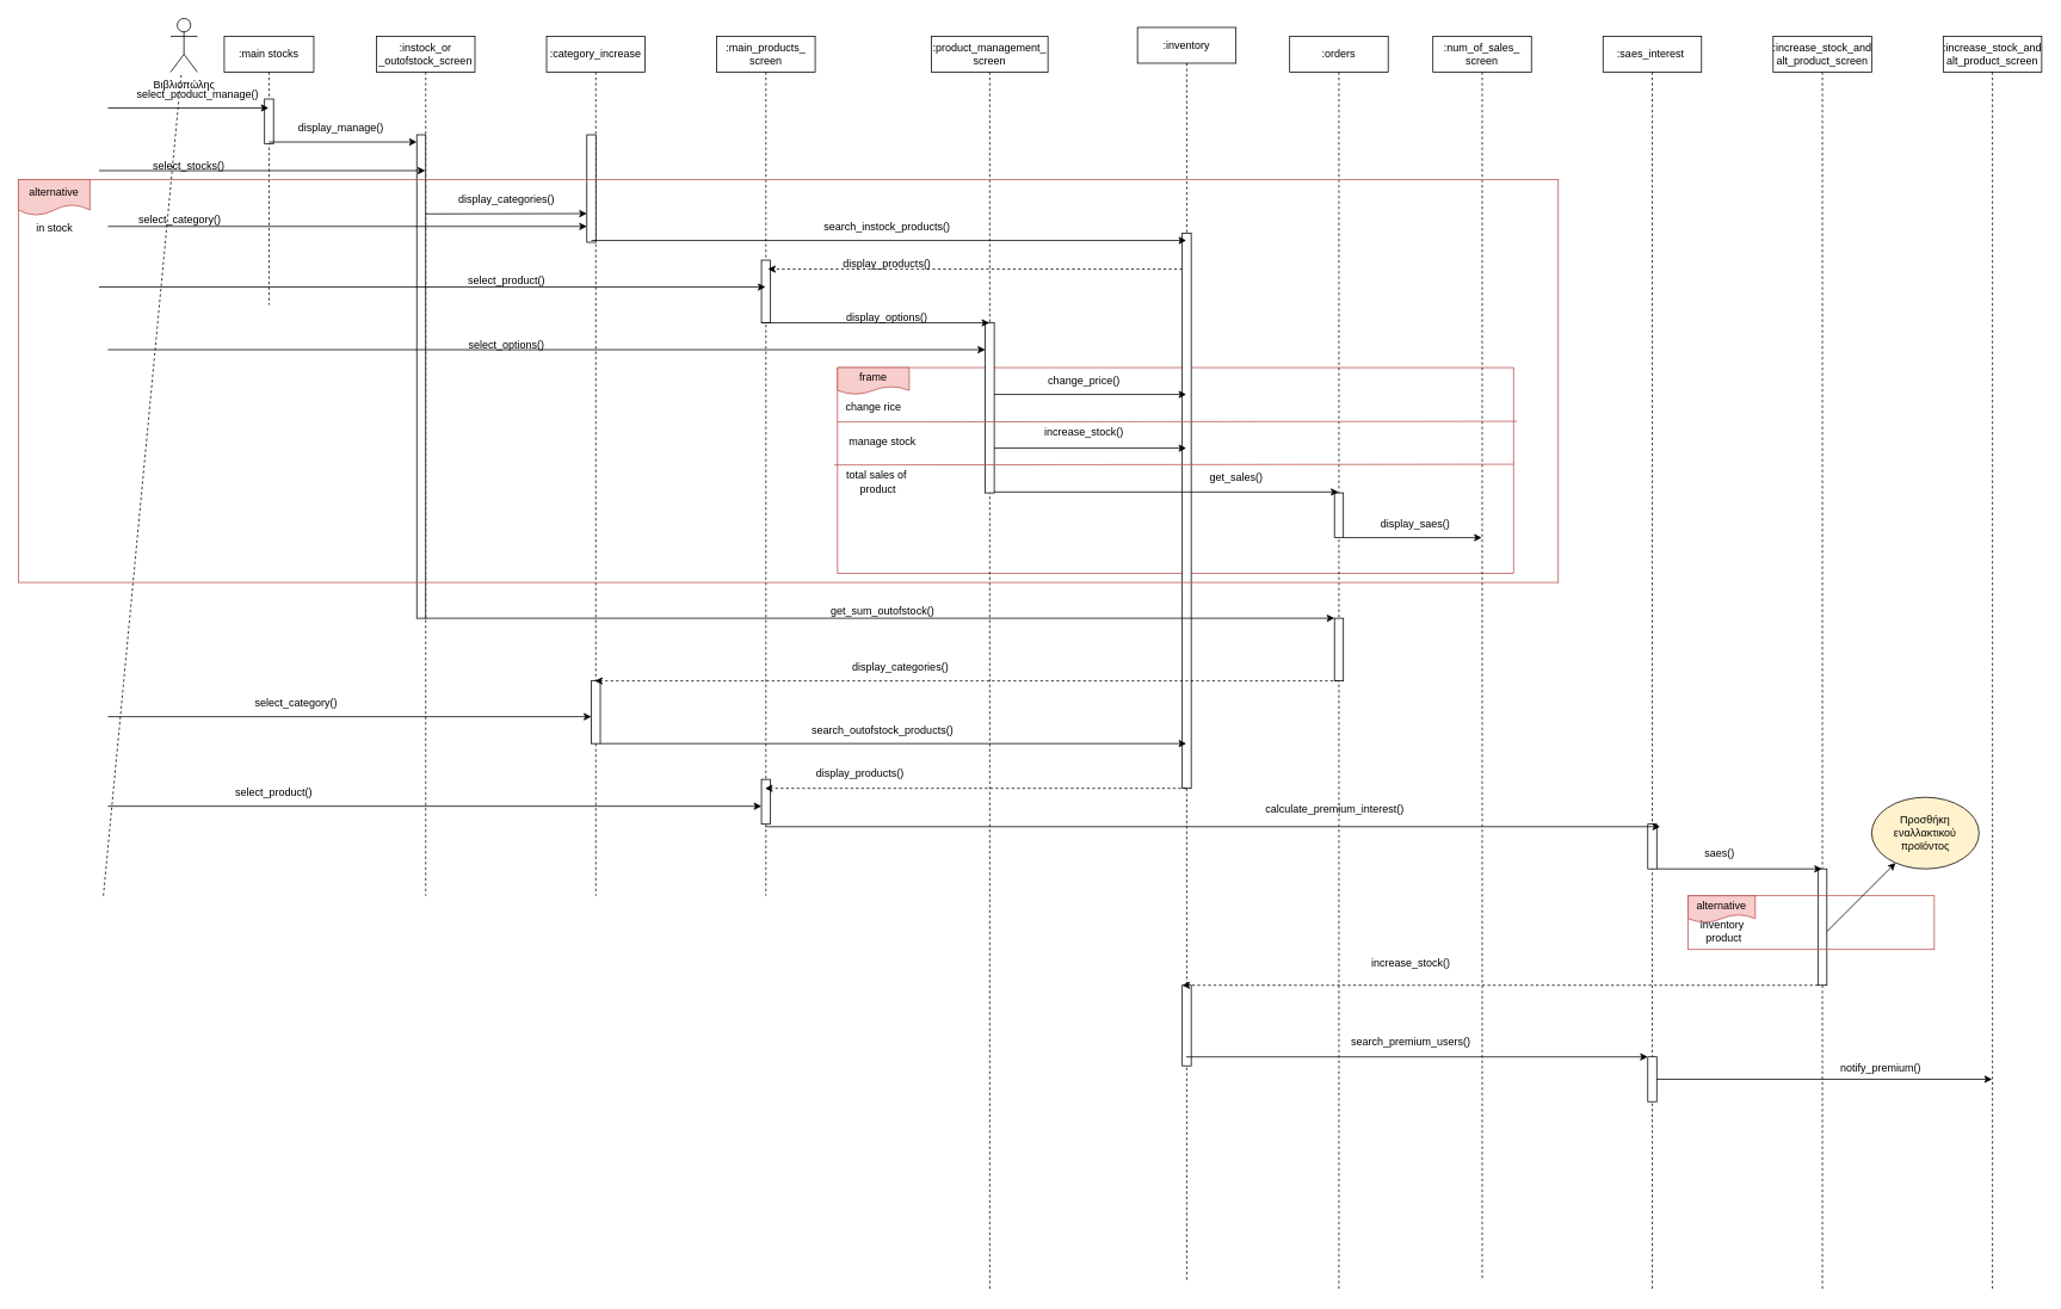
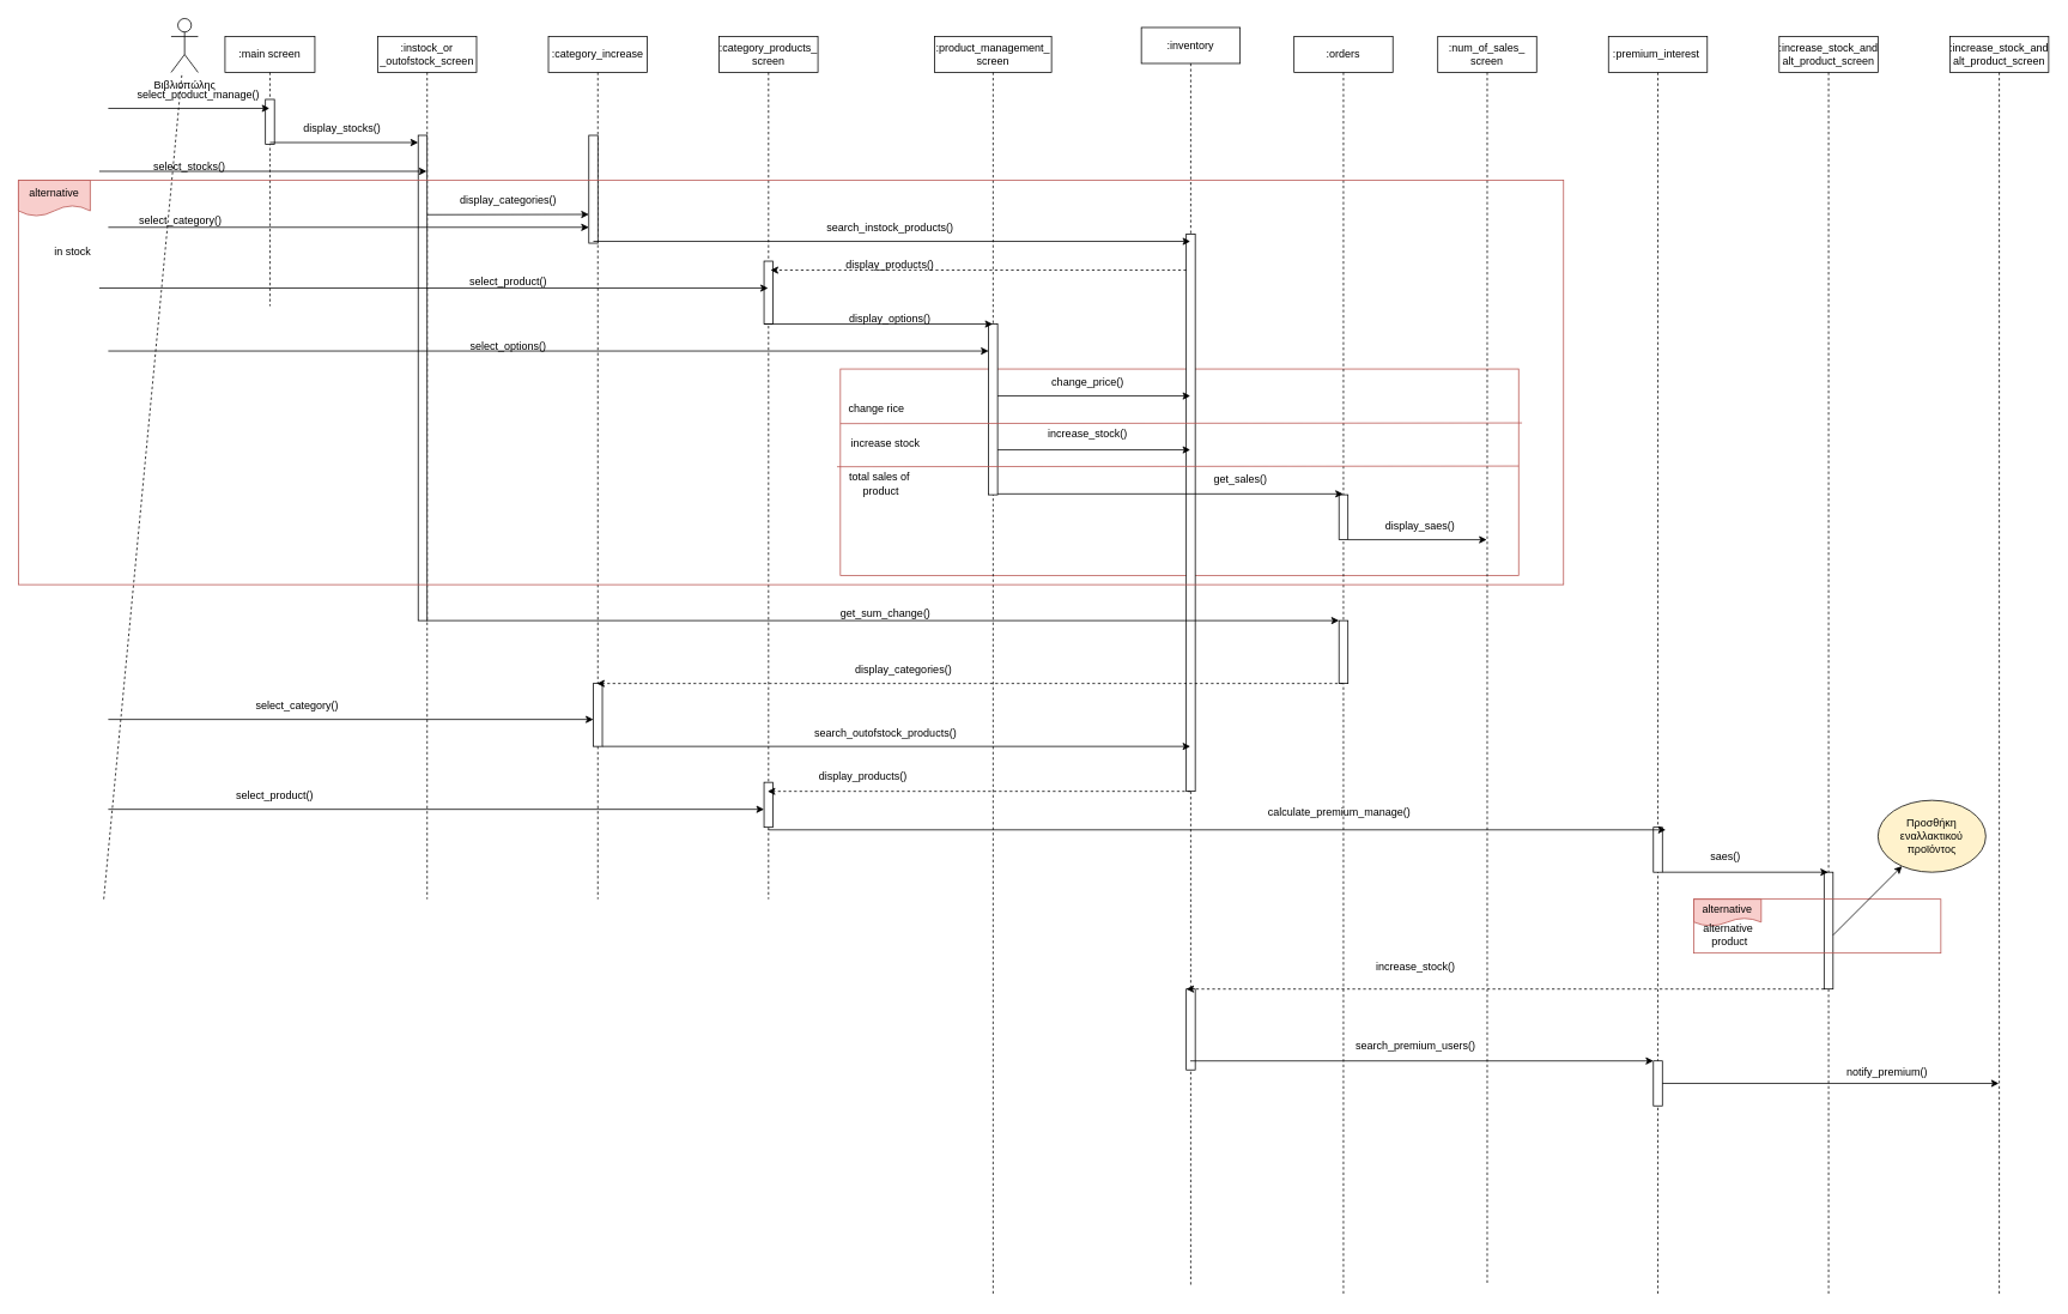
- <mxCell id="4" value=":main stocks" style="shape=umlLifeline;perimeter=lifelinePerimeter;whiteSpace=wrap;html=1;container=0;dropTarget=0;collapsible=0;recursiveResize=0;outlineConnect=0;portConstraint=eastwest;newEdgeStyle={&quot;edgeStyle&quot;:&quot;elbowEdgeStyle&quot;,&quot;elbow&quot;:&quot;vertical&quot;,&quot;curved&quot;:0,&quot;rounded&quot;:0};" vertex="1" parent="1"><mxGeometry x="250" y="40" width="100" height="300" as="geometry" /></mxCell>
+ <mxCell id="4" value=":main screen" style="shape=umlLifeline;perimeter=lifelinePerimeter;whiteSpace=wrap;html=1;container=0;dropTarget=0;collapsible=0;recursiveResize=0;outlineConnect=0;portConstraint=eastwest;newEdgeStyle={&quot;edgeStyle&quot;:&quot;elbowEdgeStyle&quot;,&quot;elbow&quot;:&quot;vertical&quot;,&quot;curved&quot;:0,&quot;rounded&quot;:0};" vertex="1" parent="1"><mxGeometry x="250" y="40" width="100" height="300" as="geometry" /></mxCell>
- <mxCell id="22" value="&lt;div&gt;:main_products_&lt;/div&gt;&lt;div&gt;screen&lt;/div&gt;" style="shape=umlLifeline;perimeter=lifelinePerimeter;whiteSpace=wrap;html=1;container=0;dropTarget=0;collapsible=0;recursiveResize=0;outlineConnect=0;portConstraint=eastwest;newEdgeStyle={&quot;edgeStyle&quot;:&quot;elbowEdgeStyle&quot;,&quot;elbow&quot;:&quot;vertical&quot;,&quot;curved&quot;:0,&quot;rounded&quot;:0};" vertex="1" parent="1"><mxGeometry x="800" y="40" width="110" height="960" as="geometry" /></mxCell>
+ <mxCell id="22" value="&lt;div&gt;:category_products_&lt;/div&gt;&lt;div&gt;screen&lt;/div&gt;" style="shape=umlLifeline;perimeter=lifelinePerimeter;whiteSpace=wrap;html=1;container=0;dropTarget=0;collapsible=0;recursiveResize=0;outlineConnect=0;portConstraint=eastwest;newEdgeStyle={&quot;edgeStyle&quot;:&quot;elbowEdgeStyle&quot;,&quot;elbow&quot;:&quot;vertical&quot;,&quot;curved&quot;:0,&quot;rounded&quot;:0};" vertex="1" parent="1"><mxGeometry x="800" y="40" width="110" height="960" as="geometry" /></mxCell>
- <mxCell id="73" value="&lt;div&gt;:saes_interest&amp;nbsp;&lt;/div&gt;" style="shape=umlLifeline;perimeter=lifelinePerimeter;whiteSpace=wrap;html=1;container=0;dropTarget=0;collapsible=0;recursiveResize=0;outlineConnect=0;portConstraint=eastwest;newEdgeStyle={&quot;edgeStyle&quot;:&quot;elbowEdgeStyle&quot;,&quot;elbow&quot;:&quot;vertical&quot;,&quot;curved&quot;:0,&quot;rounded&quot;:0};" vertex="1" parent="1"><mxGeometry x="1790" y="40" width="110" height="1400" as="geometry" /></mxCell>
+ <mxCell id="73" value="&lt;div&gt;:premium_interest&amp;nbsp;&lt;/div&gt;" style="shape=umlLifeline;perimeter=lifelinePerimeter;whiteSpace=wrap;html=1;container=0;dropTarget=0;collapsible=0;recursiveResize=0;outlineConnect=0;portConstraint=eastwest;newEdgeStyle={&quot;edgeStyle&quot;:&quot;elbowEdgeStyle&quot;,&quot;elbow&quot;:&quot;vertical&quot;,&quot;curved&quot;:0,&quot;rounded&quot;:0};" vertex="1" parent="1"><mxGeometry x="1790" y="40" width="110" height="1400" as="geometry" /></mxCell>
- <mxCell id="12" value="display_manage()" style="text;html=1;align=center;verticalAlign=middle;resizable=0;points=[];autosize=1;strokeColor=none;fillColor=none;" vertex="1" parent="1"><mxGeometry x="325" y="128" width="110" height="30" as="geometry" /></mxCell>
+ <mxCell id="12" value="display_stocks()" style="text;html=1;align=center;verticalAlign=middle;resizable=0;points=[];autosize=1;strokeColor=none;fillColor=none;" vertex="1" parent="1"><mxGeometry x="325" y="128" width="110" height="30" as="geometry" /></mxCell>
- <mxCell id="62" value="in stock" style="text;html=1;align=center;verticalAlign=middle;resizable=0;points=[];autosize=1;strokeColor=none;fillColor=none;" vertex="1" parent="1"><mxGeometry x="30" y="240" width="60" height="30" as="geometry" /></mxCell>
+ <mxCell id="62" value="in stock" style="text;html=1;align=center;verticalAlign=middle;resizable=0;points=[];autosize=1;strokeColor=none;fillColor=none;" vertex="1" parent="1"><mxGeometry x="50" y="265" width="60" height="30" as="geometry" /></mxCell>
- <mxCell id="54" value="frame" style="shape=document;whiteSpace=wrap;html=1;boundedLbl=1;fillColor=#f8cecc;strokeColor=#b85450;" vertex="1" parent="1"><mxGeometry x="935" y="410" width="80" height="30" as="geometry" /></mxCell>
- <mxCell id="56" value="manage stock" style="text;html=1;align=center;verticalAlign=middle;resizable=0;points=[];autosize=1;strokeColor=none;fillColor=none;" vertex="1" parent="1"><mxGeometry x="935" y="478" width="100" height="30" as="geometry" /></mxCell>
+ <mxCell id="56" value="increase stock" style="text;html=1;align=center;verticalAlign=middle;resizable=0;points=[];autosize=1;strokeColor=none;fillColor=none;" vertex="1" parent="1"><mxGeometry x="935" y="478" width="100" height="30" as="geometry" /></mxCell>
- <mxCell id="44" value="get_sum_outofstock()" style="text;html=1;align=center;verticalAlign=middle;resizable=0;points=[];autosize=1;strokeColor=none;fillColor=none;" vertex="1" parent="1"><mxGeometry x="915" y="668" width="140" height="30" as="geometry" /></mxCell>
+ <mxCell id="44" value="get_sum_change()" style="text;html=1;align=center;verticalAlign=middle;resizable=0;points=[];autosize=1;strokeColor=none;fillColor=none;" vertex="1" parent="1"><mxGeometry x="915" y="668" width="140" height="30" as="geometry" /></mxCell>
- <mxCell id="77" value="calculate_premium_interest()" style="text;html=1;align=center;verticalAlign=middle;resizable=0;points=[];autosize=1;strokeColor=none;fillColor=none;" vertex="1" parent="1"><mxGeometry x="1400" y="888" width="180" height="30" as="geometry" /></mxCell>
+ <mxCell id="77" value="calculate_premium_manage()" style="text;html=1;align=center;verticalAlign=middle;resizable=0;points=[];autosize=1;strokeColor=none;fillColor=none;" vertex="1" parent="1"><mxGeometry x="1400" y="888" width="180" height="30" as="geometry" /></mxCell>
- <mxCell id="86" value="inventory&lt;div&gt;&amp;nbsp;product&lt;/div&gt;" style="text;html=1;align=center;verticalAlign=middle;resizable=0;points=[];autosize=1;strokeColor=none;fillColor=none;" vertex="1" parent="1"><mxGeometry x="1882.5" y="1020" width="80" height="40" as="geometry" /></mxCell>
+ <mxCell id="86" value="alternative&lt;div&gt;&amp;nbsp;product&lt;/div&gt;" style="text;html=1;align=center;verticalAlign=middle;resizable=0;points=[];autosize=1;strokeColor=none;fillColor=none;" vertex="1" parent="1"><mxGeometry x="1882.5" y="1020" width="80" height="40" as="geometry" /></mxCell>
